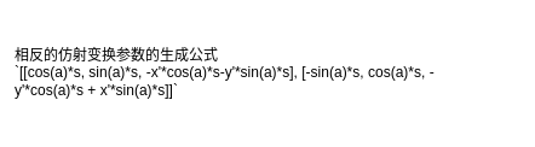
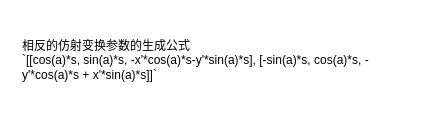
- <mxCell id="2" value="相反的仿射变换参数的生成公式&lt;br&gt;`[[cos(a)*s, sin(a)*s, -x'*cos(a)*s-y'*sin(a)*s], [-sin(a)*s, cos(a)*s, -y'*cos(a)*s + x'*sin(a)*s]]`" style="text;html=1;strokeColor=none;fillColor=none;align=left;verticalAlign=middle;whiteSpace=wrap;rounded=0;" vertex="1" parent="1"><mxGeometry x="10" y="20" width="400" height="80" as="geometry" /></mxCell>
+ <mxCell id="2" value="相反的仿射变换参数的生成公式&lt;br&gt;`[[cos(a)*s, sin(a)*s, -x'*cos(a)*s-y'*sin(a)*s], [-sin(a)*s, cos(a)*s, -y'*cos(a)*s + x'*sin(a)*s]]`" style="text;html=1;strokeColor=none;fillColor=none;align=left;verticalAlign=middle;whiteSpace=wrap;rounded=0;" vertex="1" parent="1"><mxGeometry x="20" y="20" width="400" height="80" as="geometry" /></mxCell>
